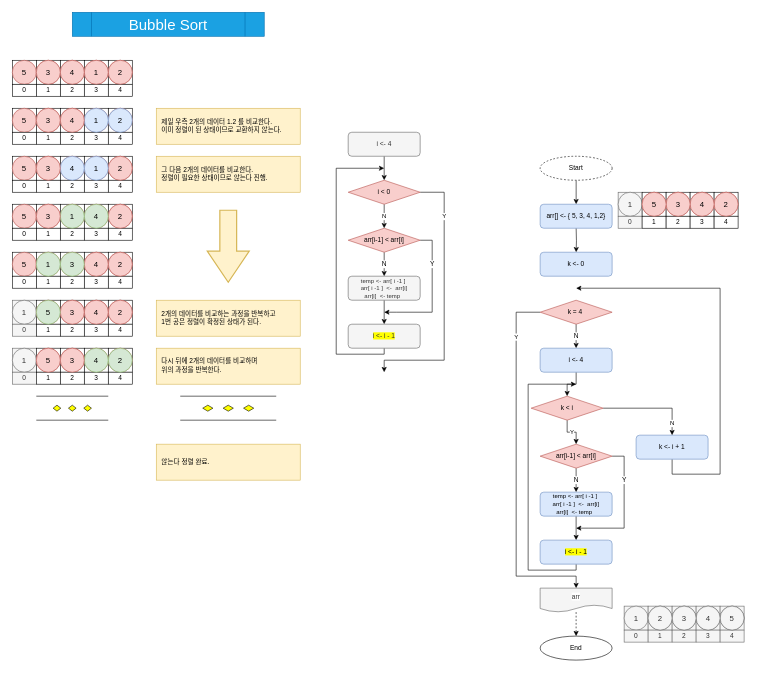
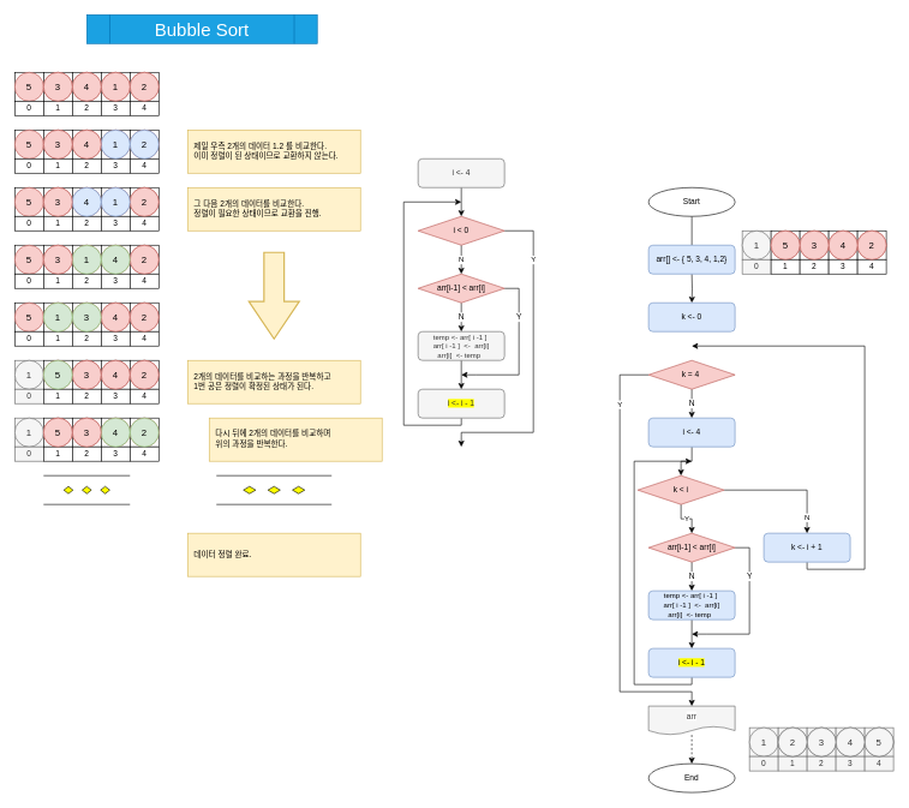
- <mxCell id="193" value="Start" style="ellipse;whiteSpace=wrap;html=1;labelBackgroundColor=#FFFFFF;fontSize=11;dashed=1;" vertex="1" parent="1"><mxGeometry x="900" y="260" width="120" height="40" as="geometry" /></mxCell>
+ <mxCell id="193" value="Start" style="ellipse;whiteSpace=wrap;html=1;labelBackgroundColor=#FFFFFF;fontSize=11;" vertex="1" parent="1"><mxGeometry x="900" y="260" width="120" height="40" as="geometry" /></mxCell>
- <mxCell id="159" value="그 다음 2개의 데이터를 비교한다.&lt;br&gt;정렬이 필요한 상태이므로 않는다 진행." style="rounded=0;whiteSpace=wrap;html=1;fontSize=11;align=left;spacingTop=-2;spacingLeft=7;fillColor=#fff2cc;strokeColor=#d6b656;" vertex="1" parent="1"><mxGeometry x="260" y="260" width="240" height="60" as="geometry" /></mxCell>
+ <mxCell id="159" value="그 다음 2개의 데이터를 비교한다.&lt;br&gt;정렬이 필요한 상태이므로 교환을 진행." style="rounded=0;whiteSpace=wrap;html=1;fontSize=11;align=left;spacingTop=-2;spacingLeft=7;fillColor=#fff2cc;strokeColor=#d6b656;" vertex="1" parent="1"><mxGeometry x="260" y="260" width="240" height="60" as="geometry" /></mxCell>
- <mxCell id="192" style="edgeStyle=orthogonalEdgeStyle;rounded=0;orthogonalLoop=1;jettySize=auto;html=1;entryX=0.5;entryY=0;entryDx=0;entryDy=0;fontSize=11;" edge="1" parent="1" source="193" target="197"><mxGeometry relative="1" as="geometry" /></mxCell>
+ <mxCell id="192" style="edgeStyle=orthogonalEdgeStyle;rounded=0;orthogonalLoop=1;jettySize=auto;html=1;entryX=0.5;entryY=0;entryDx=0;entryDy=0;fontSize=11;endArrow=none;" edge="1" parent="1" source="193" target="197"><mxGeometry relative="1" as="geometry" /></mxCell>
- <mxCell id="161" value="다시 뒤에 2개의 데이터를 비교하며 &lt;br&gt;위의 과정을&amp;nbsp;반복한다." style="rounded=0;whiteSpace=wrap;html=1;fontSize=11;align=left;spacingTop=-2;spacingLeft=7;fillColor=#fff2cc;strokeColor=#d6b656;" vertex="1" parent="1"><mxGeometry x="260" y="580" width="240" height="60" as="geometry" /></mxCell>
+ <mxCell id="161" value="다시 뒤에 2개의 데이터를 비교하며 &lt;br&gt;위의 과정을&amp;nbsp;반복한다." style="rounded=0;whiteSpace=wrap;html=1;fontSize=11;align=left;spacingTop=-2;spacingLeft=7;fillColor=#fff2cc;strokeColor=#d6b656;" vertex="1" parent="1"><mxGeometry x="290" y="580" width="240" height="60" as="geometry" /></mxCell>
- <mxCell id="177" value="k &amp;lt;- i + 1" style="rounded=1;whiteSpace=wrap;html=1;fontSize=11;fillColor=#dae8fc;strokeColor=#6c8ebf;" vertex="1" parent="1"><mxGeometry x="1059.97" y="725" width="120" height="40" as="geometry" /></mxCell>
+ <mxCell id="177" value="k &amp;lt;- i + 1" style="rounded=1;whiteSpace=wrap;html=1;fontSize=11;fillColor=#dae8fc;strokeColor=#6c8ebf;" vertex="1" parent="1"><mxGeometry x="1059.97" y="740" width="120" height="40" as="geometry" /></mxCell>
- <mxCell id="162" value="않는다 정렬 완료." style="rounded=0;whiteSpace=wrap;html=1;fontSize=11;align=left;spacingTop=-2;spacingLeft=7;fillColor=#fff2cc;strokeColor=#d6b656;" vertex="1" parent="1"><mxGeometry x="260" y="740" width="240" height="60" as="geometry" /></mxCell>
+ <mxCell id="162" value="데이터 정렬 완료." style="rounded=0;whiteSpace=wrap;html=1;fontSize=11;align=left;spacingTop=-2;spacingLeft=7;fillColor=#fff2cc;strokeColor=#d6b656;" vertex="1" parent="1"><mxGeometry x="260" y="740" width="240" height="60" as="geometry" /></mxCell>
